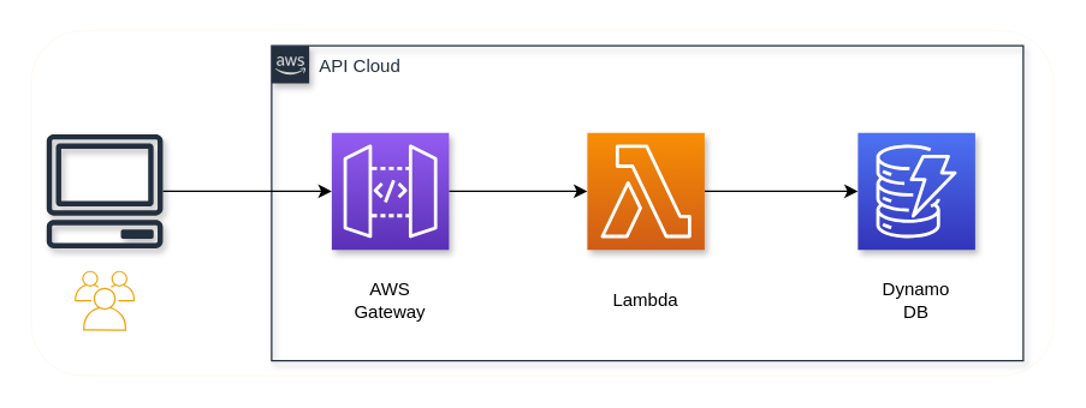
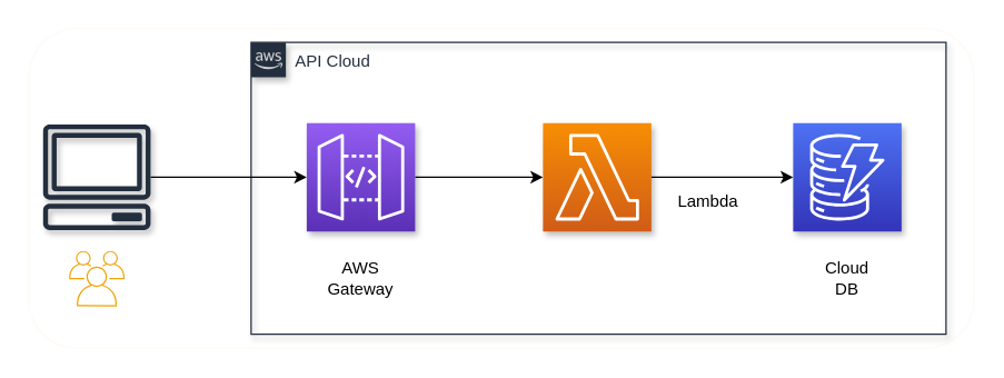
- <mxCell id="12" value="Lambda" style="text;html=1;strokeColor=none;fillColor=none;align=center;verticalAlign=middle;whiteSpace=wrap;rounded=0;shadow=1;" parent="1" vertex="1"><mxGeometry x="409" y="190" width="40" height="20" as="geometry" /></mxCell>
+ <mxCell id="12" value="Lambda" style="text;html=1;strokeColor=none;fillColor=none;align=center;verticalAlign=middle;whiteSpace=wrap;rounded=0;shadow=1;" parent="1" vertex="1"><mxGeometry x="489" y="135" width="40" height="20" as="geometry" /></mxCell>
- <mxCell id="13" value="Dynamo DB" style="text;html=1;strokeColor=none;fillColor=none;align=center;verticalAlign=middle;whiteSpace=wrap;rounded=0;shadow=1;" parent="1" vertex="1"><mxGeometry x="589" y="190" width="40" height="20" as="geometry" /></mxCell>
+ <mxCell id="13" value="Cloud DB" style="text;html=1;strokeColor=none;fillColor=none;align=center;verticalAlign=middle;whiteSpace=wrap;rounded=0;shadow=1;" parent="1" vertex="1"><mxGeometry x="589" y="190" width="40" height="20" as="geometry" /></mxCell>
